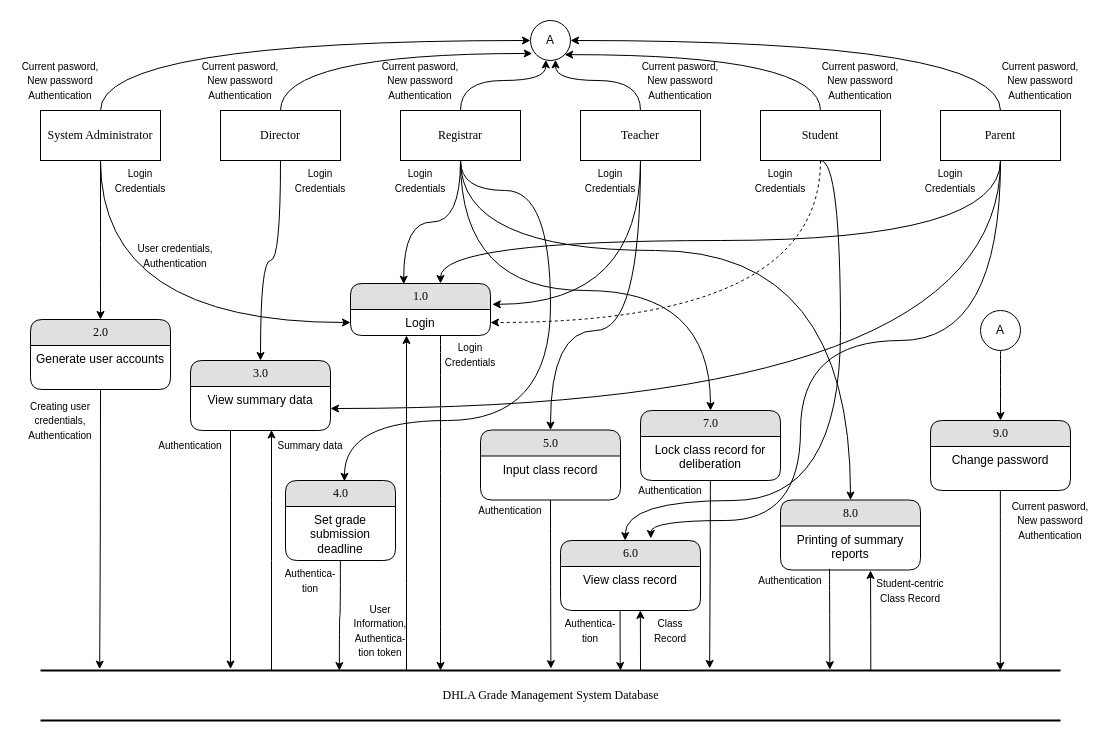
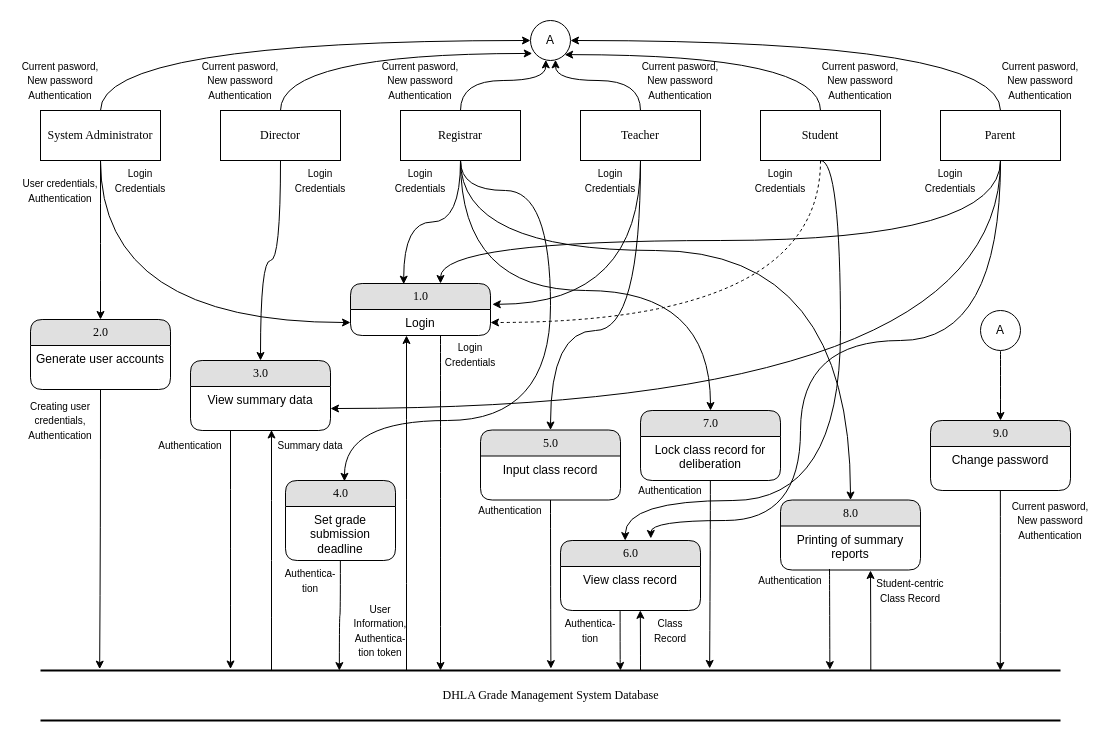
- <mxCell id="69" value="&lt;span style=&quot;font-size: 10px&quot;&gt;User credentials, Authentication&lt;br&gt;&lt;/span&gt;" style="text;html=1;strokeColor=none;fillColor=none;align=center;verticalAlign=middle;whiteSpace=wrap;rounded=0;" vertex="1" parent="1"><mxGeometry x="135" y="245" width="80" height="20" as="geometry" /></mxCell>
+ <mxCell id="69" value="&lt;span style=&quot;font-size: 10px&quot;&gt;User credentials, Authentication&lt;br&gt;&lt;/span&gt;" style="text;html=1;strokeColor=none;fillColor=none;align=center;verticalAlign=middle;whiteSpace=wrap;rounded=0;" vertex="1" parent="1"><mxGeometry x="20" y="180" width="80" height="20" as="geometry" /></mxCell>
